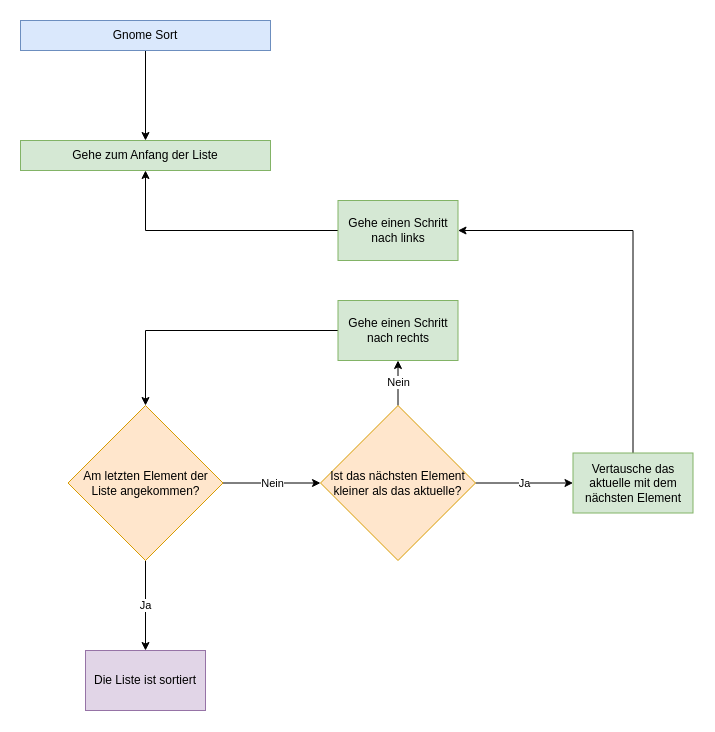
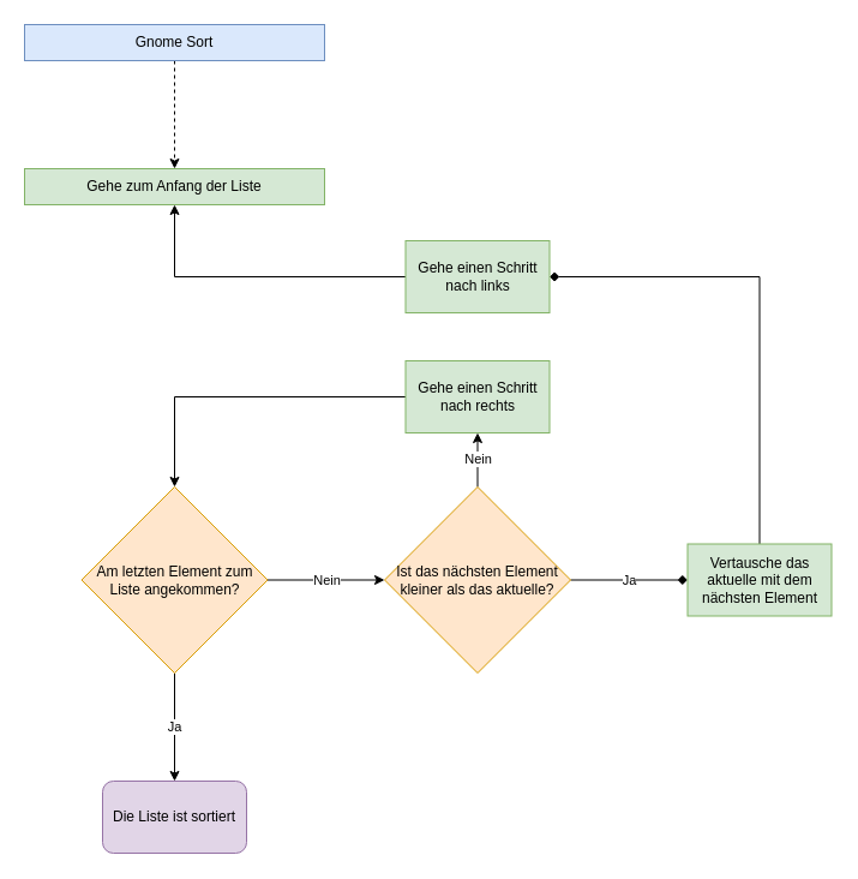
- <mxCell id="2" value="" style="edgeStyle=orthogonalEdgeStyle;rounded=0;orthogonalLoop=1;jettySize=auto;html=1;" edge="1" parent="1" source="3" target="4"><mxGeometry relative="1" as="geometry" /></mxCell>
+ <mxCell id="2" value="" style="edgeStyle=orthogonalEdgeStyle;rounded=0;orthogonalLoop=1;jettySize=auto;html=1;dashed=1;" edge="1" parent="1" source="3" target="4"><mxGeometry relative="1" as="geometry" /></mxCell>
- <mxCell id="12" value="" style="edgeStyle=orthogonalEdgeStyle;rounded=0;orthogonalLoop=1;jettySize=auto;html=1;" edge="1" parent="1" source="13" target="17"><mxGeometry relative="1" as="geometry"><Array as="points"><mxPoint x="633" y="230" /></Array></mxGeometry></mxCell>
+ <mxCell id="12" value="" style="edgeStyle=orthogonalEdgeStyle;rounded=0;orthogonalLoop=1;jettySize=auto;html=1;endArrow=diamond;" edge="1" parent="1" source="13" target="17"><mxGeometry relative="1" as="geometry"><Array as="points"><mxPoint x="633" y="230" /></Array></mxGeometry></mxCell>
- <mxCell id="9" value="Ja" style="edgeStyle=orthogonalEdgeStyle;rounded=0;orthogonalLoop=1;jettySize=auto;html=1;" edge="1" parent="1" source="11" target="13"><mxGeometry relative="1" as="geometry" /></mxCell>
+ <mxCell id="9" value="Ja" style="edgeStyle=orthogonalEdgeStyle;rounded=0;orthogonalLoop=1;jettySize=auto;html=1;endArrow=diamond;" edge="1" parent="1" source="11" target="13"><mxGeometry relative="1" as="geometry" /></mxCell>
- <mxCell id="7" value="Am letzten Element der Liste angekommen?" style="rhombus;whiteSpace=wrap;html=1;fillColor=#ffe6cc;strokeColor=#d79b00;" vertex="1" parent="1"><mxGeometry x="67.5" y="405" width="155" height="155" as="geometry" /></mxCell>
+ <mxCell id="7" value="Am letzten Element zum Liste angekommen?" style="rhombus;whiteSpace=wrap;html=1;fillColor=#ffe6cc;strokeColor=#d79b00;" vertex="1" parent="1"><mxGeometry x="67.5" y="405" width="155" height="155" as="geometry" /></mxCell>
- <mxCell id="8" value="Die Liste ist sortiert" style="whiteSpace=wrap;html=1;fillColor=#e1d5e7;strokeColor=#9673a6;" vertex="1" parent="1"><mxGeometry x="85" y="650" width="120" height="60" as="geometry" /></mxCell>
+ <mxCell id="8" value="Die Liste ist sortiert" style="whiteSpace=wrap;html=1;fillColor=#e1d5e7;strokeColor=#9673a6;rounded=1;" vertex="1" parent="1"><mxGeometry x="85" y="650" width="120" height="60" as="geometry" /></mxCell>
